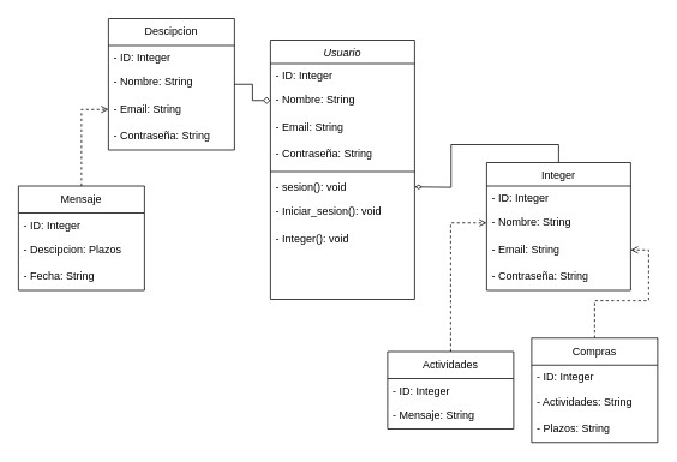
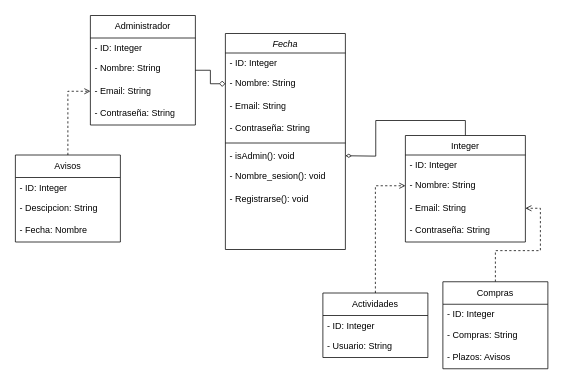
- <mxCell id="32" value="Descipcion" style="swimlane;fontStyle=0;childLayout=stackLayout;horizontal=1;startSize=30;horizontalStack=0;resizeParent=1;resizeParentMax=0;resizeLast=0;collapsible=1;marginBottom=0;whiteSpace=wrap;html=1;" parent="1" vertex="1"><mxGeometry x="120" y="20" width="140" height="146" as="geometry" /></mxCell>
+ <mxCell id="32" value="Administrador" style="swimlane;fontStyle=0;childLayout=stackLayout;horizontal=1;startSize=30;horizontalStack=0;resizeParent=1;resizeParentMax=0;resizeLast=0;collapsible=1;marginBottom=0;whiteSpace=wrap;html=1;" parent="1" vertex="1"><mxGeometry x="120" y="20" width="140" height="146" as="geometry" /></mxCell>
- <mxCell id="2" value="Usuario" style="swimlane;fontStyle=2;align=center;verticalAlign=top;childLayout=stackLayout;horizontal=1;startSize=26;horizontalStack=0;resizeParent=1;resizeLast=0;collapsible=1;marginBottom=0;rounded=0;shadow=0;strokeWidth=1;" parent="1" vertex="1"><mxGeometry x="300" y="44" width="160" height="288" as="geometry"><mxRectangle x="230" y="140" width="160" height="26" as="alternateBounds" /></mxGeometry></mxCell>
+ <mxCell id="2" value="Fecha" style="swimlane;fontStyle=2;align=center;verticalAlign=top;childLayout=stackLayout;horizontal=1;startSize=26;horizontalStack=0;resizeParent=1;resizeLast=0;collapsible=1;marginBottom=0;rounded=0;shadow=0;strokeWidth=1;" parent="1" vertex="1"><mxGeometry x="300" y="44" width="160" height="288" as="geometry"><mxRectangle x="230" y="140" width="160" height="26" as="alternateBounds" /></mxGeometry></mxCell>
- <mxCell id="8" value="- sesion(): void" style="text;align=left;verticalAlign=top;spacingLeft=4;spacingRight=4;overflow=hidden;rotatable=0;points=[[0,0.5],[1,0.5]];portConstraint=eastwest;" parent="2" vertex="1"><mxGeometry y="150" width="160" height="26" as="geometry" /></mxCell>
+ <mxCell id="8" value="- isAdmin(): void" style="text;align=left;verticalAlign=top;spacingLeft=4;spacingRight=4;overflow=hidden;rotatable=0;points=[[0,0.5],[1,0.5]];portConstraint=eastwest;" parent="2" vertex="1"><mxGeometry y="150" width="160" height="26" as="geometry" /></mxCell>
- <mxCell id="27" value="Mensaje" style="swimlane;fontStyle=0;childLayout=stackLayout;horizontal=1;startSize=30;horizontalStack=0;resizeParent=1;resizeParentMax=0;resizeLast=0;collapsible=1;marginBottom=0;whiteSpace=wrap;html=1;" parent="1" vertex="1"><mxGeometry x="20" y="206" width="140" height="116" as="geometry" /></mxCell>
+ <mxCell id="27" value="Avisos" style="swimlane;fontStyle=0;childLayout=stackLayout;horizontal=1;startSize=30;horizontalStack=0;resizeParent=1;resizeParentMax=0;resizeLast=0;collapsible=1;marginBottom=0;whiteSpace=wrap;html=1;" parent="1" vertex="1"><mxGeometry x="20" y="206" width="140" height="116" as="geometry" /></mxCell>
- <mxCell id="9" value="- Iniciar_sesion(): void" style="text;strokeColor=none;fillColor=none;align=left;verticalAlign=middle;spacingLeft=4;spacingRight=4;overflow=hidden;points=[[0,0.5],[1,0.5]];portConstraint=eastwest;rotatable=0;whiteSpace=wrap;html=1;" parent="2" vertex="1"><mxGeometry y="176" width="160" height="30" as="geometry" /></mxCell>
+ <mxCell id="9" value="- Nombre_sesion(): void" style="text;strokeColor=none;fillColor=none;align=left;verticalAlign=middle;spacingLeft=4;spacingRight=4;overflow=hidden;points=[[0,0.5],[1,0.5]];portConstraint=eastwest;rotatable=0;whiteSpace=wrap;html=1;" parent="2" vertex="1"><mxGeometry y="176" width="160" height="30" as="geometry" /></mxCell>
- <mxCell id="10" value="- Integer(): void" style="text;strokeColor=none;fillColor=none;align=left;verticalAlign=middle;spacingLeft=4;spacingRight=4;overflow=hidden;points=[[0,0.5],[1,0.5]];portConstraint=eastwest;rotatable=0;whiteSpace=wrap;html=1;" parent="2" vertex="1"><mxGeometry y="206" width="160" height="30" as="geometry" /></mxCell>
+ <mxCell id="10" value="- Registrarse(): void" style="text;strokeColor=none;fillColor=none;align=left;verticalAlign=middle;spacingLeft=4;spacingRight=4;overflow=hidden;points=[[0,0.5],[1,0.5]];portConstraint=eastwest;rotatable=0;whiteSpace=wrap;html=1;" parent="2" vertex="1"><mxGeometry y="206" width="160" height="30" as="geometry" /></mxCell>
- <mxCell id="29" value="- Descipcion: Plazos" style="text;strokeColor=none;fillColor=none;align=left;verticalAlign=middle;spacingLeft=4;spacingRight=4;overflow=hidden;points=[[0,0.5],[1,0.5]];portConstraint=eastwest;rotatable=0;whiteSpace=wrap;html=1;" parent="27" vertex="1"><mxGeometry y="56" width="140" height="30" as="geometry" /></mxCell>
+ <mxCell id="29" value="- Descipcion: String" style="text;strokeColor=none;fillColor=none;align=left;verticalAlign=middle;spacingLeft=4;spacingRight=4;overflow=hidden;points=[[0,0.5],[1,0.5]];portConstraint=eastwest;rotatable=0;whiteSpace=wrap;html=1;" parent="27" vertex="1"><mxGeometry y="56" width="140" height="30" as="geometry" /></mxCell>
- <mxCell id="30" value="- Fecha: String" style="text;strokeColor=none;fillColor=none;align=left;verticalAlign=middle;spacingLeft=4;spacingRight=4;overflow=hidden;points=[[0,0.5],[1,0.5]];portConstraint=eastwest;rotatable=0;whiteSpace=wrap;html=1;" parent="27" vertex="1"><mxGeometry y="86" width="140" height="30" as="geometry" /></mxCell>
+ <mxCell id="30" value="- Fecha: Nombre" style="text;strokeColor=none;fillColor=none;align=left;verticalAlign=middle;spacingLeft=4;spacingRight=4;overflow=hidden;points=[[0,0.5],[1,0.5]];portConstraint=eastwest;rotatable=0;whiteSpace=wrap;html=1;" parent="27" vertex="1"><mxGeometry y="86" width="140" height="30" as="geometry" /></mxCell>
- <mxCell id="24" value="- Actividades: String" style="text;strokeColor=none;fillColor=none;align=left;verticalAlign=middle;spacingLeft=4;spacingRight=4;overflow=hidden;points=[[0,0.5],[1,0.5]];portConstraint=eastwest;rotatable=0;whiteSpace=wrap;html=1;" parent="22" vertex="1"><mxGeometry y="56" width="140" height="30" as="geometry" /></mxCell>
+ <mxCell id="24" value="- Compras: String" style="text;strokeColor=none;fillColor=none;align=left;verticalAlign=middle;spacingLeft=4;spacingRight=4;overflow=hidden;points=[[0,0.5],[1,0.5]];portConstraint=eastwest;rotatable=0;whiteSpace=wrap;html=1;" parent="22" vertex="1"><mxGeometry y="56" width="140" height="30" as="geometry" /></mxCell>
- <mxCell id="20" value="- Mensaje: String" style="text;strokeColor=none;fillColor=none;align=left;verticalAlign=middle;spacingLeft=4;spacingRight=4;overflow=hidden;points=[[0,0.5],[1,0.5]];portConstraint=eastwest;rotatable=0;whiteSpace=wrap;html=1;" parent="18" vertex="1"><mxGeometry y="56" width="140" height="30" as="geometry" /></mxCell>
+ <mxCell id="20" value="- Usuario: String" style="text;strokeColor=none;fillColor=none;align=left;verticalAlign=middle;spacingLeft=4;spacingRight=4;overflow=hidden;points=[[0,0.5],[1,0.5]];portConstraint=eastwest;rotatable=0;whiteSpace=wrap;html=1;" parent="18" vertex="1"><mxGeometry y="56" width="140" height="30" as="geometry" /></mxCell>
- <mxCell id="25" value="- Plazos: String" style="text;strokeColor=none;fillColor=none;align=left;verticalAlign=middle;spacingLeft=4;spacingRight=4;overflow=hidden;points=[[0,0.5],[1,0.5]];portConstraint=eastwest;rotatable=0;whiteSpace=wrap;html=1;" parent="22" vertex="1"><mxGeometry y="86" width="140" height="30" as="geometry" /></mxCell>
+ <mxCell id="25" value="- Plazos: Avisos" style="text;strokeColor=none;fillColor=none;align=left;verticalAlign=middle;spacingLeft=4;spacingRight=4;overflow=hidden;points=[[0,0.5],[1,0.5]];portConstraint=eastwest;rotatable=0;whiteSpace=wrap;html=1;" parent="22" vertex="1"><mxGeometry y="86" width="140" height="30" as="geometry" /></mxCell>
